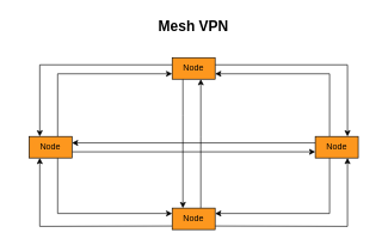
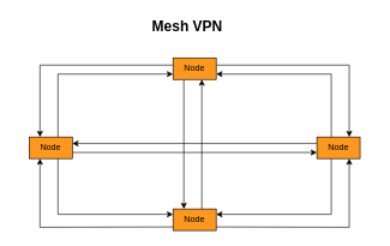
- <mxCell id="10" value="Mesh VPN" style="text;html=1;align=center;verticalAlign=middle;whiteSpace=wrap;rounded=0;fontSize=20;fontStyle=1" vertex="1" parent="1"><mxGeometry x="20" y="20" width="500" height="30" as="geometry" /></mxCell>
+ <mxCell id="10" value="Mesh VPN" style="text;html=1;align=center;verticalAlign=middle;whiteSpace=wrap;rounded=0;fontSize=20;fontStyle=1" vertex="1" parent="1"><mxGeometry x="10" y="20" width="500" height="30" as="geometry" /></mxCell>
